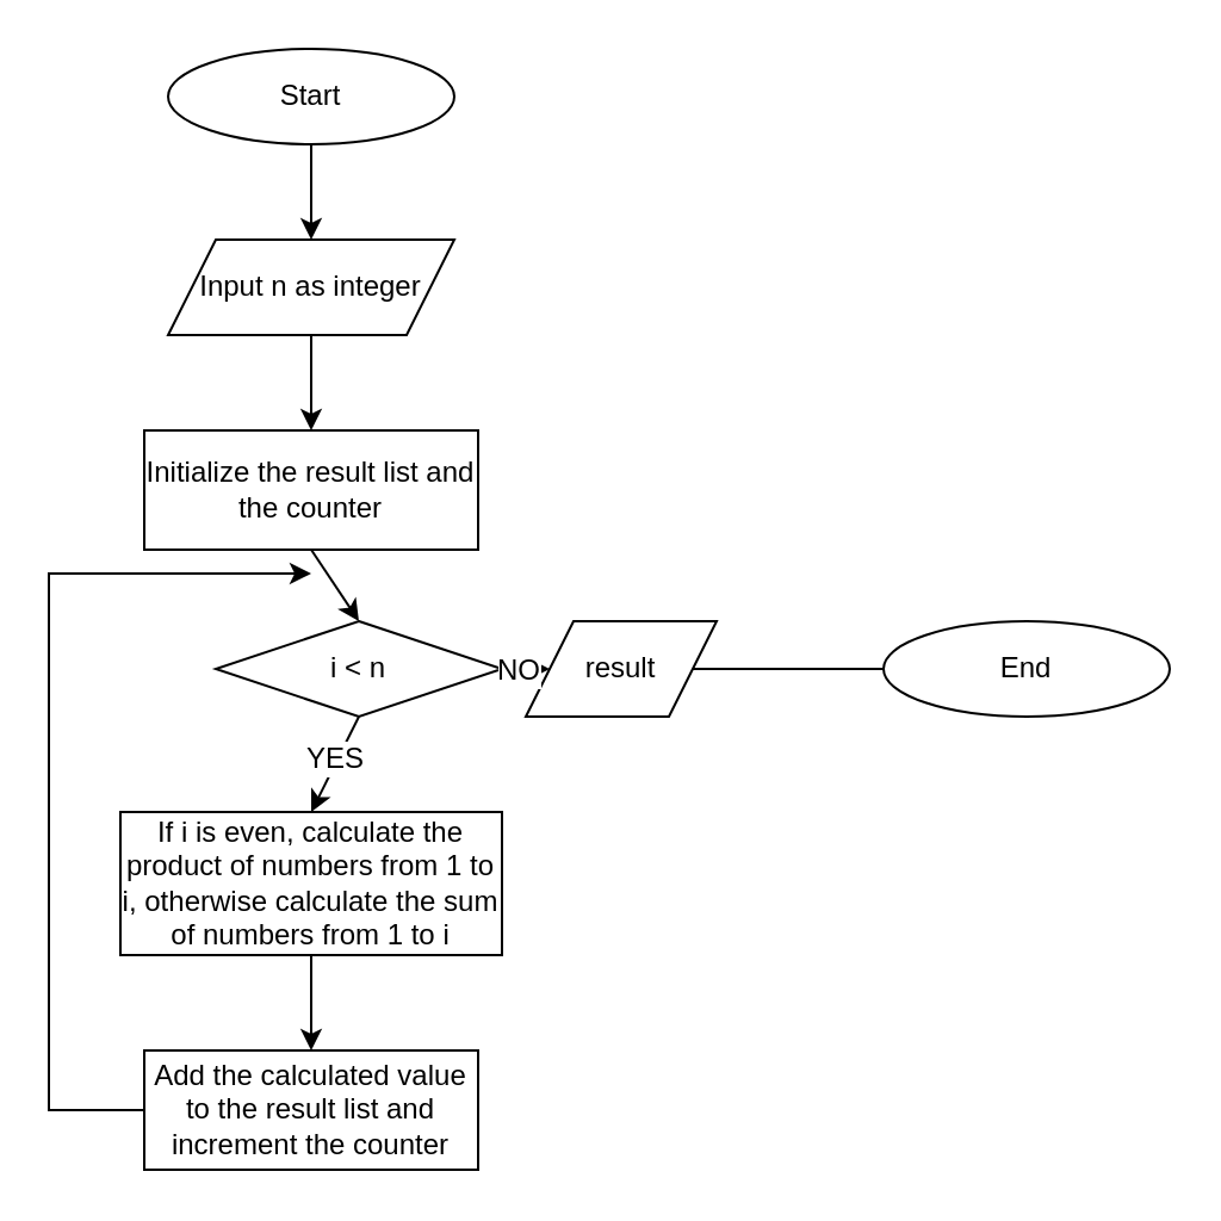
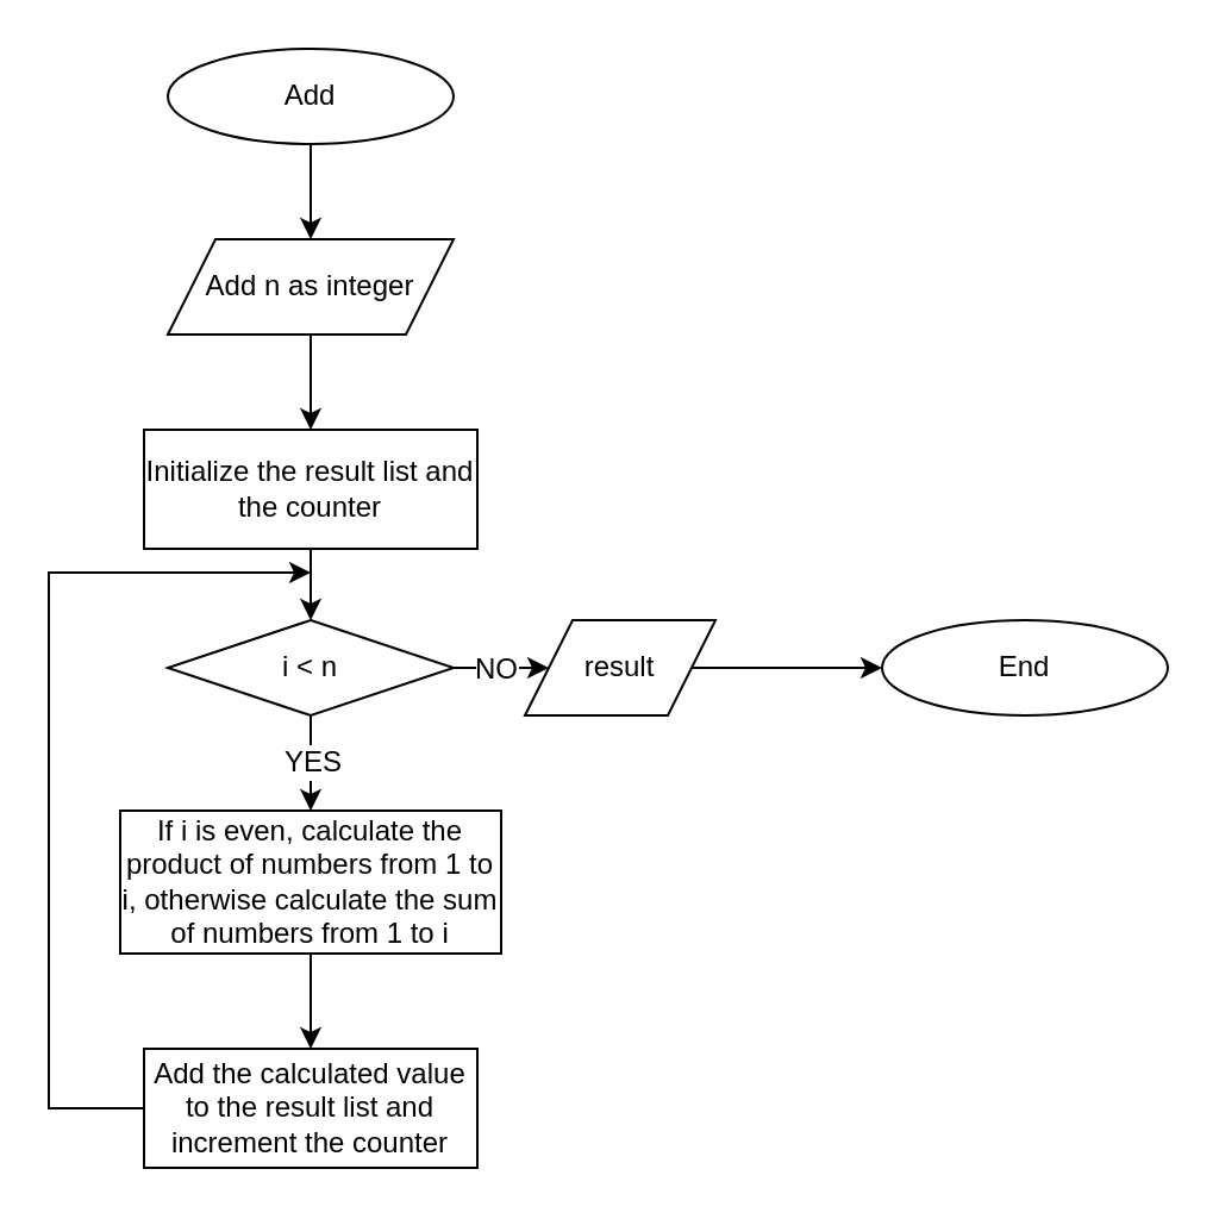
- <mxCell id="2" value="Start" style="ellipse;whiteSpace=wrap;html=1;" parent="1" vertex="1"><mxGeometry x="70" y="20" width="120" height="40" as="geometry" /></mxCell>
+ <mxCell id="2" value="Add" style="ellipse;whiteSpace=wrap;html=1;" parent="1" vertex="1"><mxGeometry x="70" y="20" width="120" height="40" as="geometry" /></mxCell>
- <mxCell id="3" value="Input n as integer" style="shape=parallelogram;perimeter=parallelogramPerimeter;whiteSpace=wrap;html=1;fixedSize=1;size=20;" parent="1" vertex="1"><mxGeometry x="70" y="100" width="120" height="40" as="geometry" /></mxCell>
+ <mxCell id="3" value="Add n as integer" style="shape=parallelogram;perimeter=parallelogramPerimeter;whiteSpace=wrap;html=1;fixedSize=1;size=20;" parent="1" vertex="1"><mxGeometry x="70" y="100" width="120" height="40" as="geometry" /></mxCell>
- <mxCell id="6" value="i &amp;lt; n" style="rhombus;whiteSpace=wrap;html=1;" parent="1" vertex="1"><mxGeometry x="90" y="260" width="120" height="40" as="geometry" /></mxCell>
+ <mxCell id="6" value="i &amp;lt; n" style="rhombus;whiteSpace=wrap;html=1;" parent="1" vertex="1"><mxGeometry x="70" y="260" width="120" height="40" as="geometry" /></mxCell>
- <mxCell id="11" value="" style="endArrow=none;html=1;rounded=0;entryX=0;entryY=0.5;entryDx=0;entryDy=0;exitX=1;exitY=0.5;exitDx=0;exitDy=0;" parent="1" source="7" target="10" edge="1"><mxGeometry width="50" height="50" relative="1" as="geometry"><mxPoint x="140" y="230" as="sourcePoint" /><mxPoint x="140" y="270" as="targetPoint" /></mxGeometry></mxCell>
+ <mxCell id="11" value="" style="endArrow=classic;html=1;rounded=0;entryX=0;entryY=0.5;entryDx=0;entryDy=0;exitX=1;exitY=0.5;exitDx=0;exitDy=0;" parent="1" source="7" target="10" edge="1"><mxGeometry width="50" height="50" relative="1" as="geometry"><mxPoint x="140" y="230" as="sourcePoint" /><mxPoint x="140" y="270" as="targetPoint" /></mxGeometry></mxCell>
